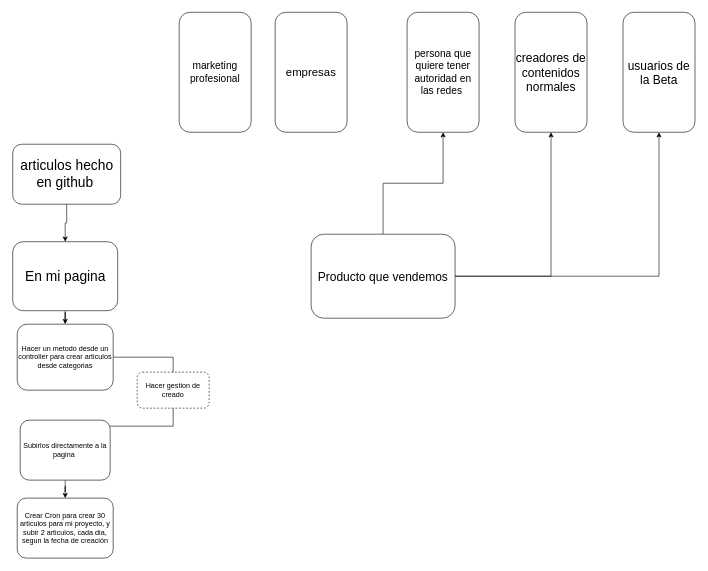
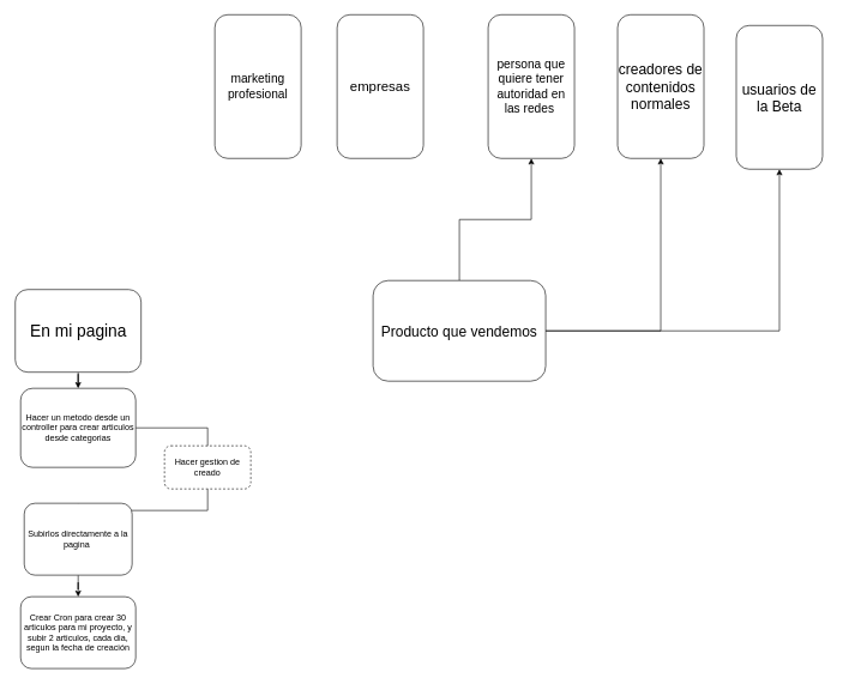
- <mxCell id="2" value="empresas" style="rounded=1;whiteSpace=wrap;html=1;fontSize=19;" parent="1" vertex="1"><mxGeometry x="458" y="20" width="120" height="200" as="geometry" /></mxCell>
+ <mxCell id="2" value="empresas" style="rounded=1;whiteSpace=wrap;html=1;fontSize=19;" parent="1" vertex="1"><mxGeometry x="468" y="20" width="120" height="200" as="geometry" /></mxCell>
- <mxCell id="10" value="usuarios de la Beta" style="rounded=1;whiteSpace=wrap;html=1;fontSize=20;" parent="1" vertex="1"><mxGeometry x="1038" y="20" width="120" height="200" as="geometry" /></mxCell>
+ <mxCell id="10" value="usuarios de la Beta" style="rounded=1;whiteSpace=wrap;html=1;fontSize=20;" parent="1" vertex="1"><mxGeometry x="1023" y="35" width="120" height="200" as="geometry" /></mxCell>
- <mxCell id="16" value="articulos hecho en github&amp;nbsp;" style="rounded=1;whiteSpace=wrap;html=1;fontSize=23;" vertex="1" parent="1"><mxGeometry x="20.5" y="240" width="180" height="100" as="geometry" /></mxCell>
- <mxCell id="15" style="edgeStyle=orthogonalEdgeStyle;rounded=0;orthogonalLoop=1;jettySize=auto;html=1;entryX=0.5;entryY=0;entryDx=0;entryDy=0;" edge="1" parent="1" source="16" target="12"><mxGeometry relative="1" as="geometry" /></mxCell>
